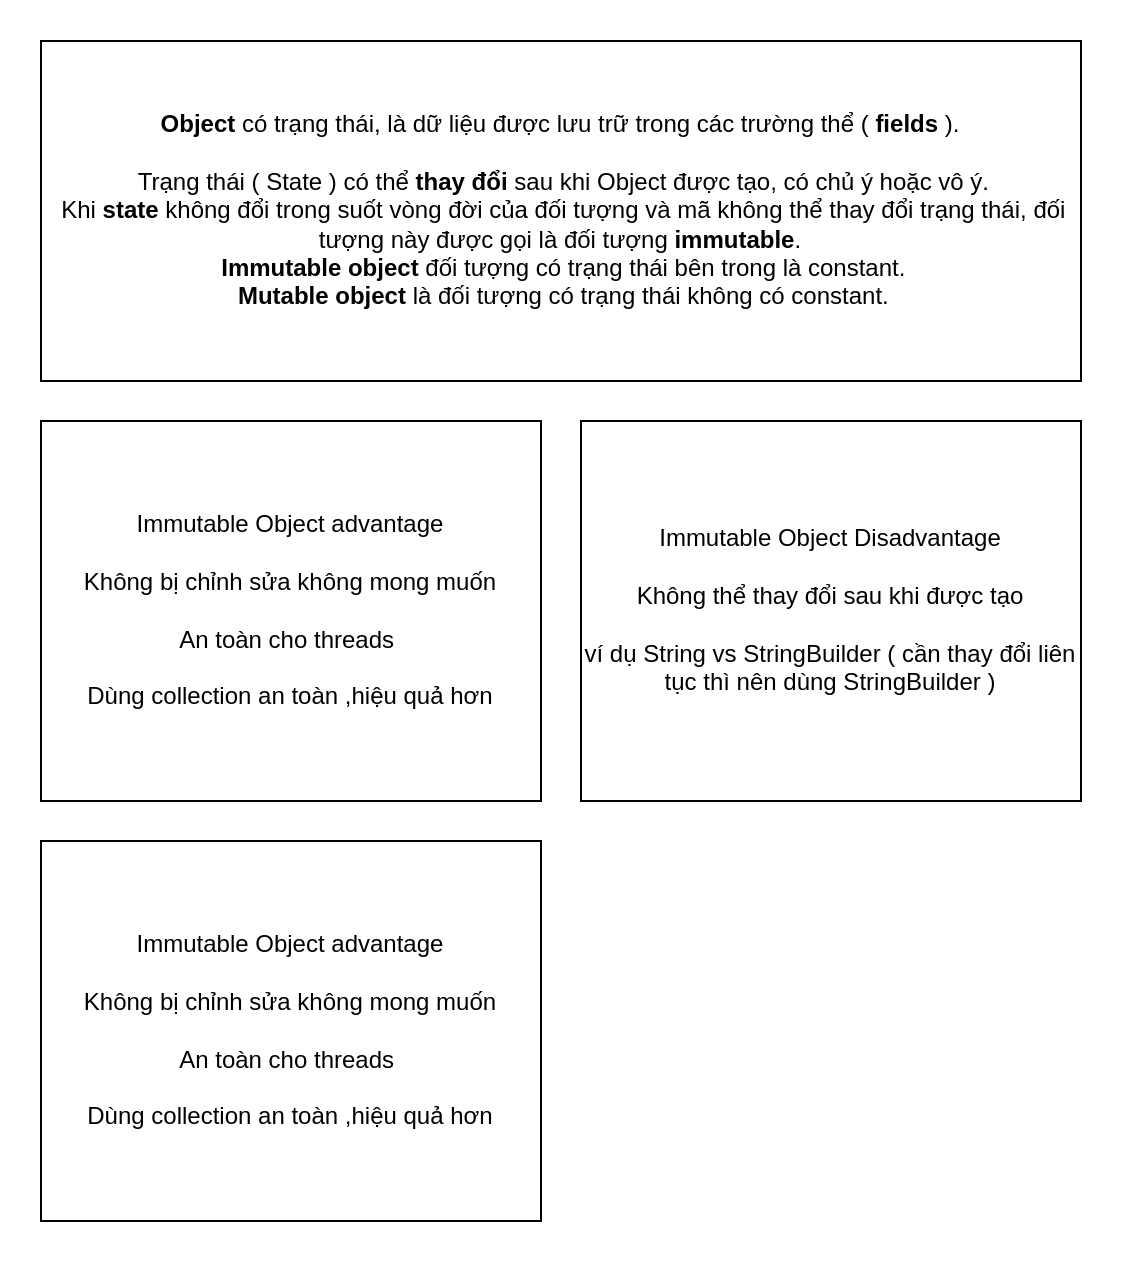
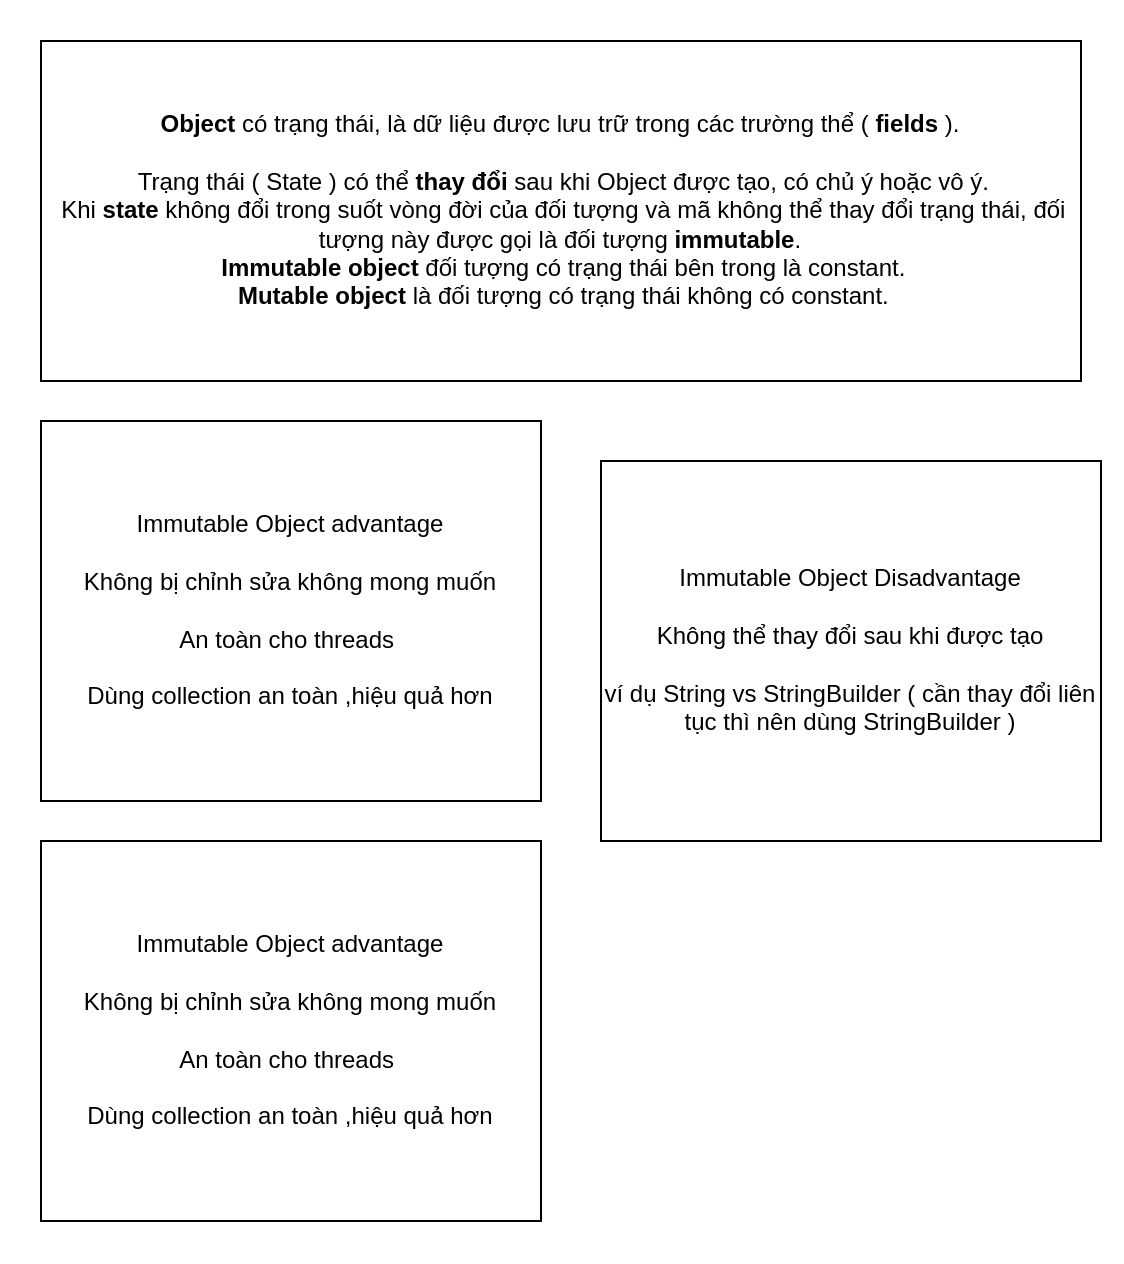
- <mxCell id="4" value="Immutable Object Disadvantage&lt;div&gt;&lt;br&gt;&lt;/div&gt;&lt;div&gt;Không thể thay đổi sau khi được tạo&lt;/div&gt;&lt;div&gt;&lt;br&gt;&lt;/div&gt;&lt;div&gt;ví dụ String vs StringBuilder ( cần thay đổi liên tục thì nên dùng StringBuilder )&lt;br&gt;&lt;/div&gt;" style="rounded=0;whiteSpace=wrap;html=1;" parent="1" vertex="1"><mxGeometry x="290" y="210" width="250" height="190" as="geometry" /></mxCell>
+ <mxCell id="4" value="Immutable Object Disadvantage&lt;div&gt;&lt;br&gt;&lt;/div&gt;&lt;div&gt;Không thể thay đổi sau khi được tạo&lt;/div&gt;&lt;div&gt;&lt;br&gt;&lt;/div&gt;&lt;div&gt;ví dụ String vs StringBuilder ( cần thay đổi liên tục thì nên dùng StringBuilder )&lt;br&gt;&lt;/div&gt;" style="rounded=0;whiteSpace=wrap;html=1;" parent="1" vertex="1"><mxGeometry x="300" y="230" width="250" height="190" as="geometry" /></mxCell>
